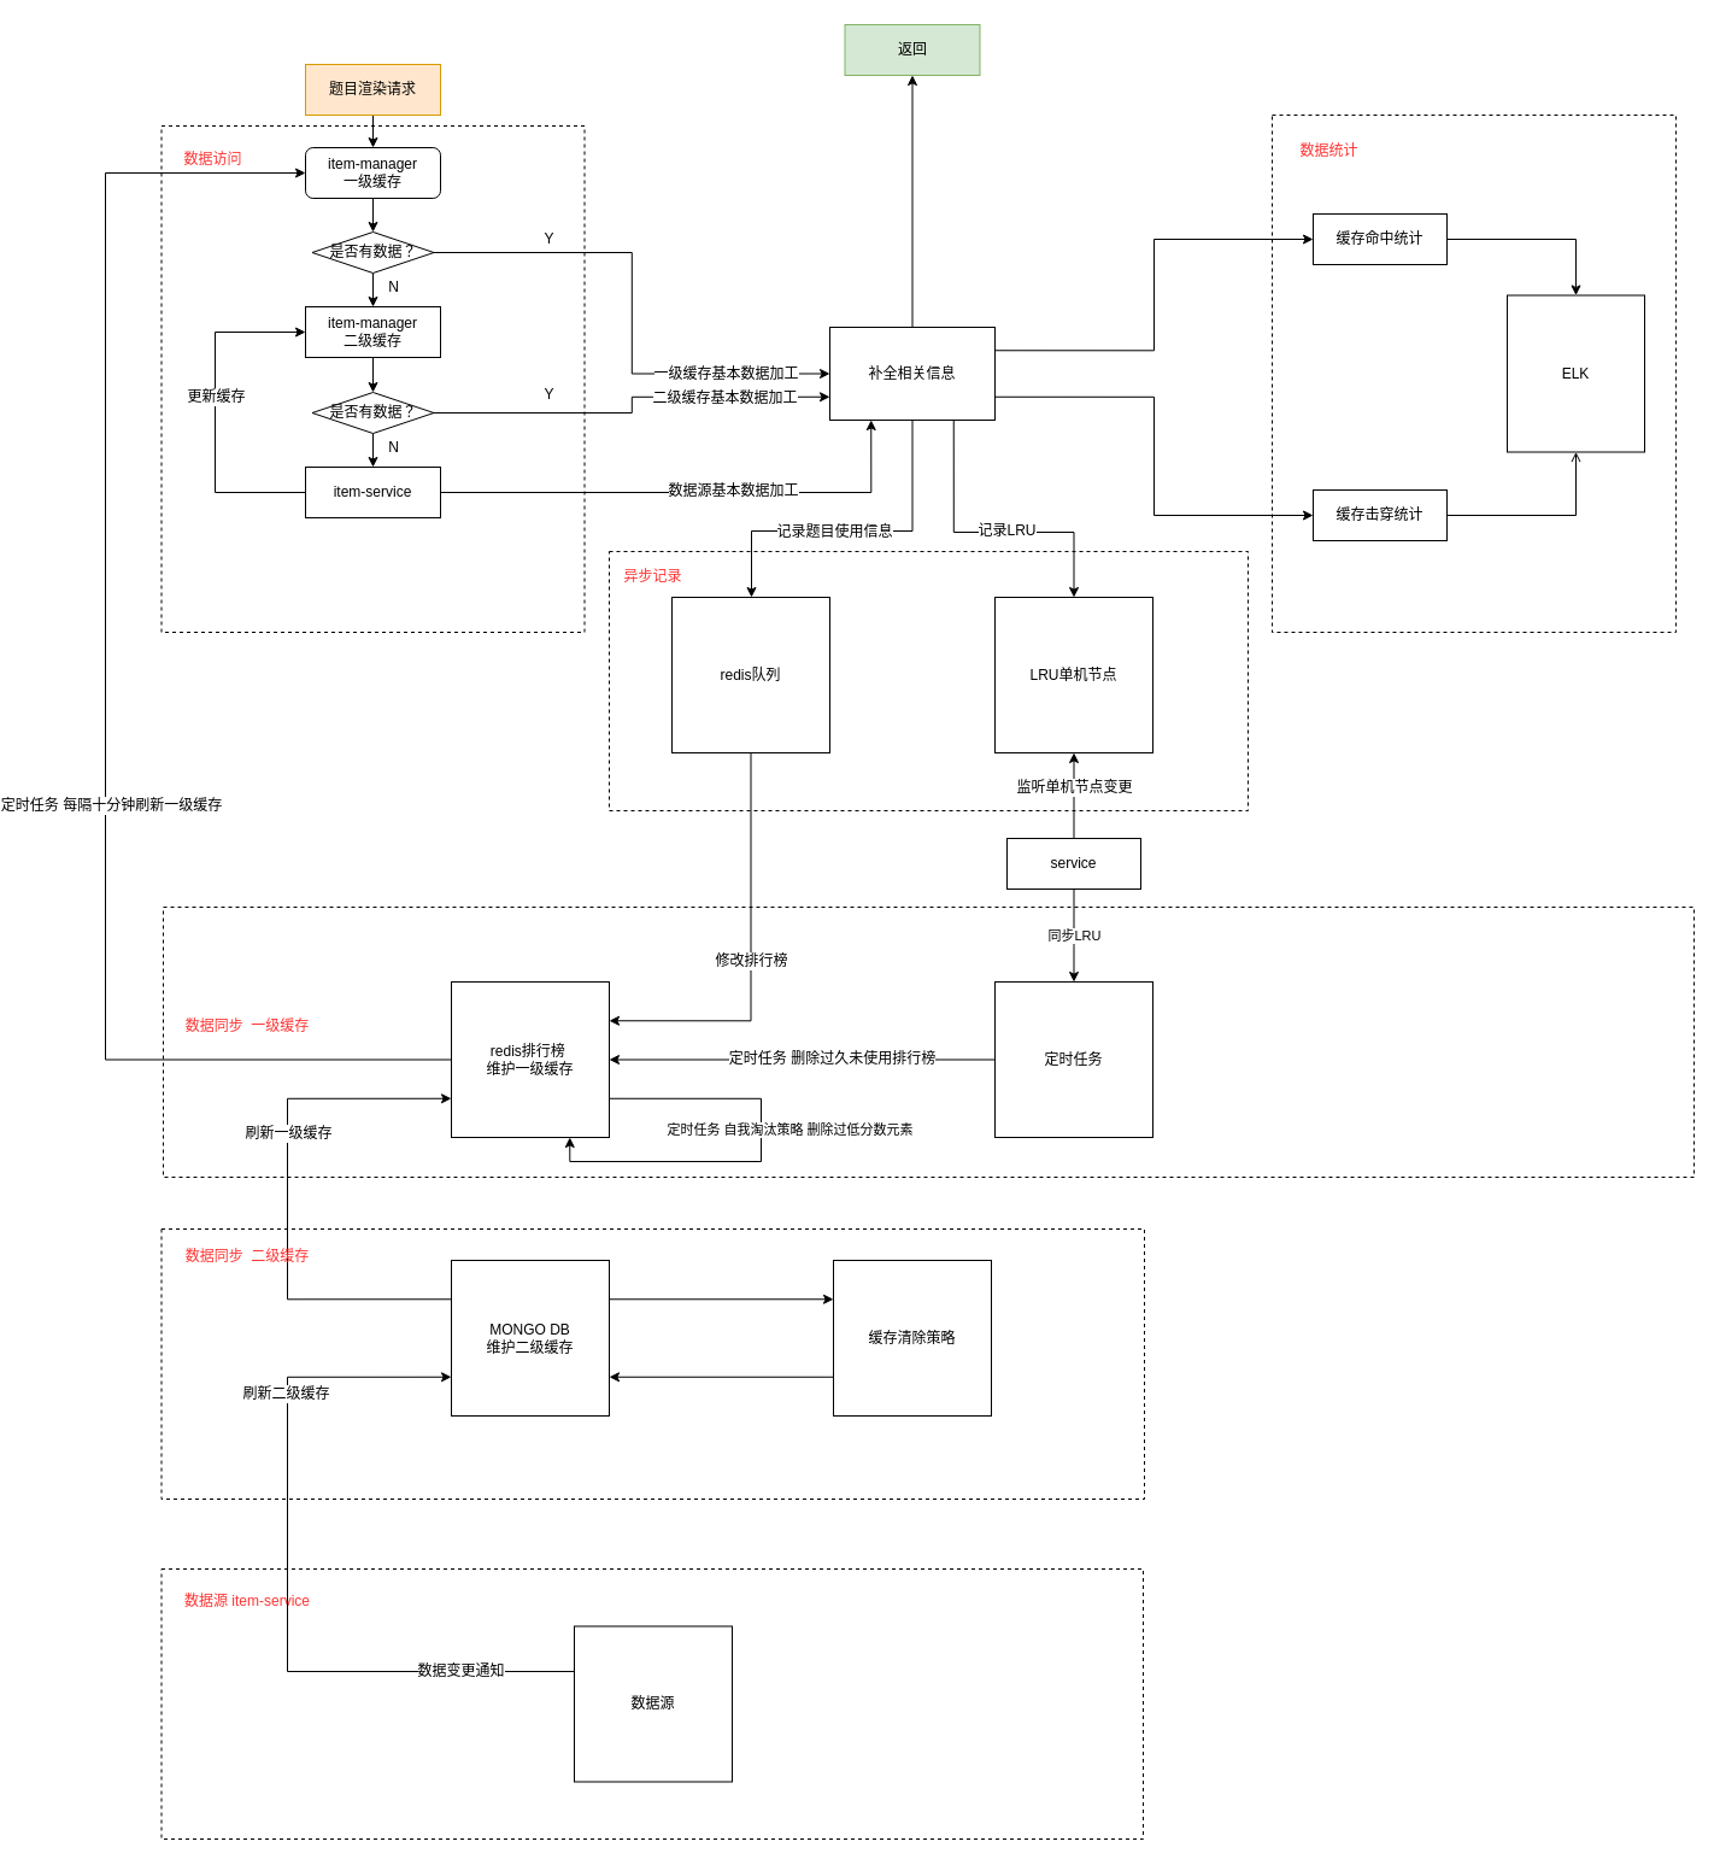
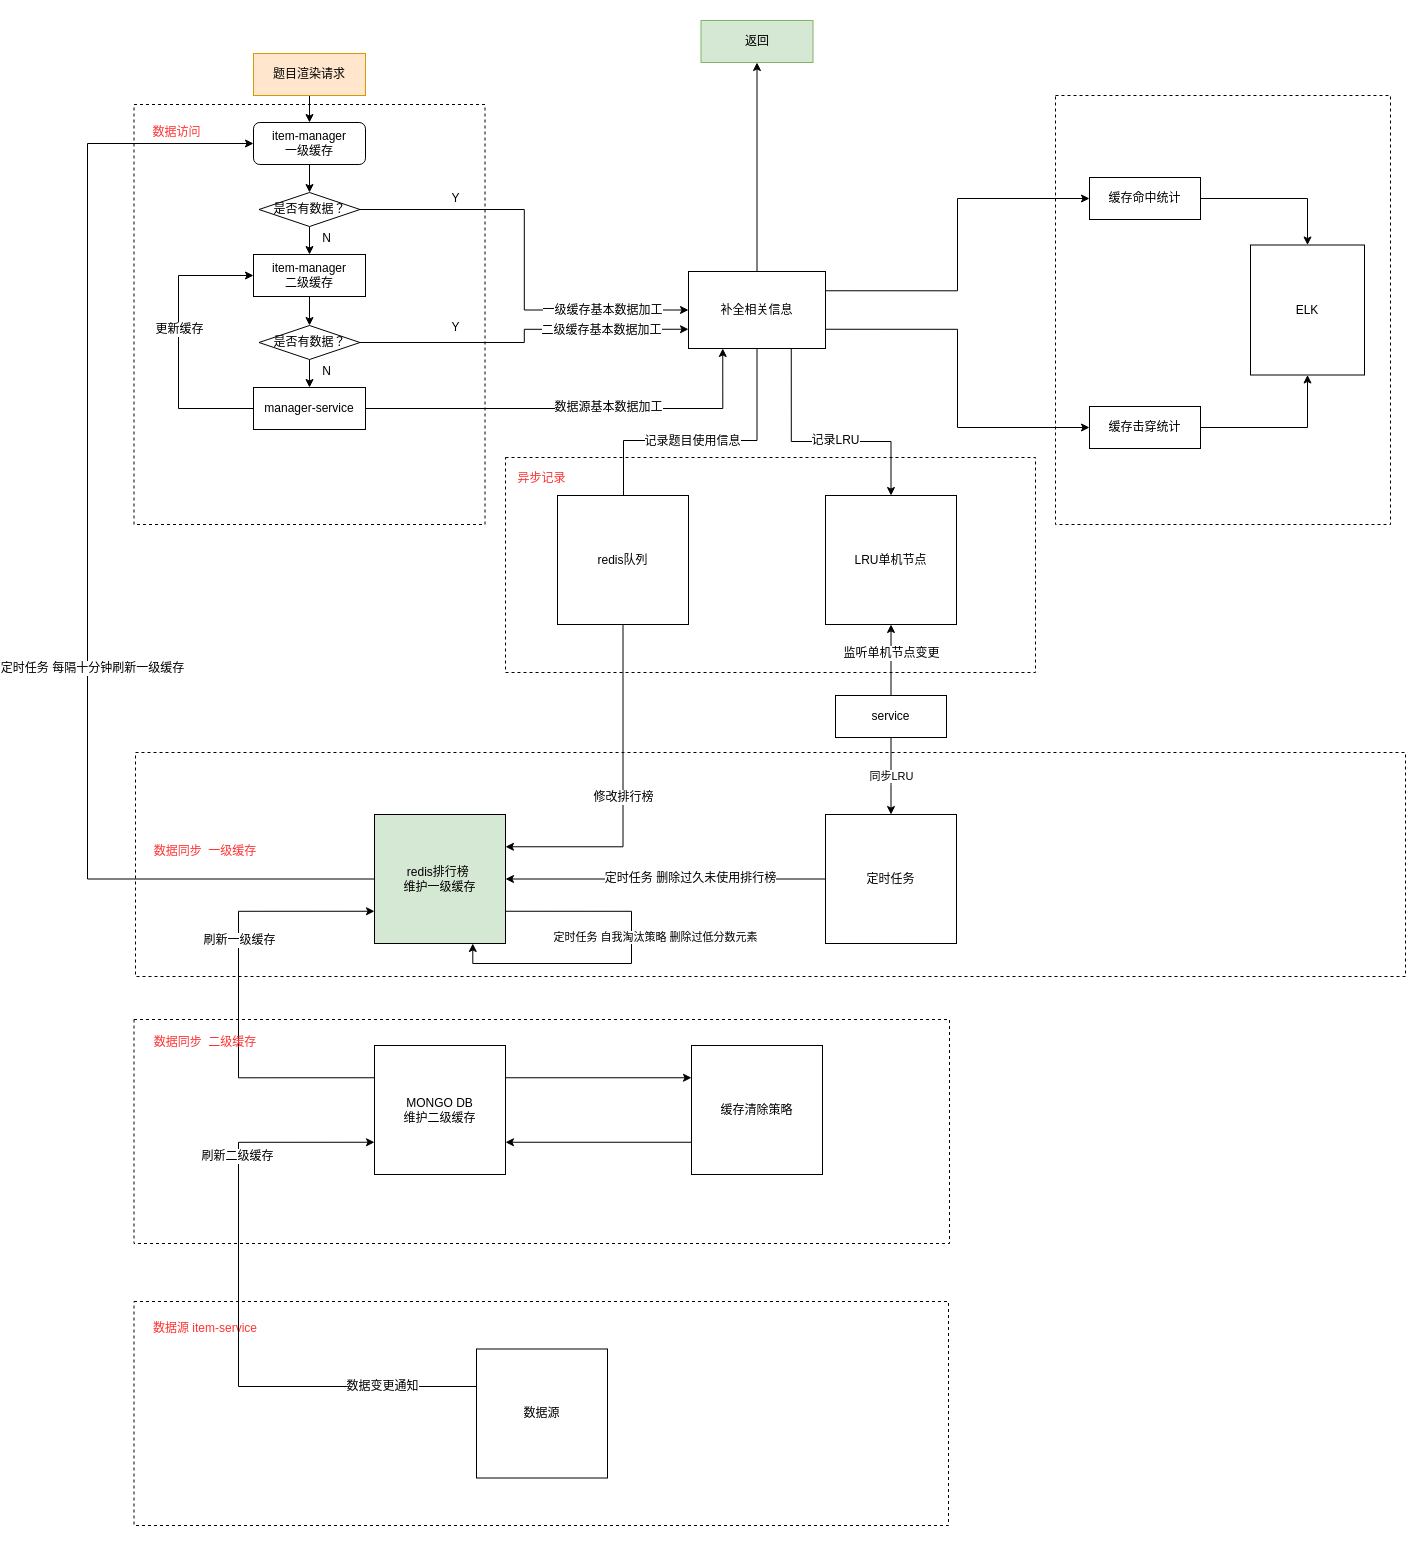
- <mxCell id="44" value="&lt;font color=&quot;#ff3333&quot;&gt;数据统计&lt;/font&gt;" style="text;html=1;strokeColor=none;fillColor=none;align=center;verticalAlign=middle;whiteSpace=wrap;rounded=0;dashed=1;" vertex="1" parent="1"><mxGeometry x="998" y="115" width="75" height="20" as="geometry" /></mxCell>
- <mxCell id="42" style="edgeStyle=orthogonalEdgeStyle;rounded=0;orthogonalLoop=1;jettySize=auto;html=1;exitX=1;exitY=0.5;exitDx=0;exitDy=0;entryX=0.5;entryY=1;entryDx=0;entryDy=0;endArrow=open;" edge="1" parent="1" source="43" target="45"><mxGeometry relative="1" as="geometry" /></mxCell>
+ <mxCell id="42" style="edgeStyle=orthogonalEdgeStyle;rounded=0;orthogonalLoop=1;jettySize=auto;html=1;exitX=1;exitY=0.5;exitDx=0;exitDy=0;entryX=0.5;entryY=1;entryDx=0;entryDy=0;" edge="1" parent="1" source="43" target="45"><mxGeometry relative="1" as="geometry" /></mxCell>
- <mxCell id="27" value="item-service" style="rounded=0;whiteSpace=wrap;html=1;" vertex="1" parent="1"><mxGeometry x="186" y="387" width="112" height="42" as="geometry" /></mxCell>
+ <mxCell id="27" value="manager-service" style="rounded=0;whiteSpace=wrap;html=1;" vertex="1" parent="1"><mxGeometry x="186" y="387" width="112" height="42" as="geometry" /></mxCell>
- <mxCell id="34" style="edgeStyle=orthogonalEdgeStyle;rounded=0;orthogonalLoop=1;jettySize=auto;html=1;exitX=0.5;exitY=1;exitDx=0;exitDy=0;" edge="1" parent="1" source="38" target="48"><mxGeometry relative="1" as="geometry"><Array as="points"><mxPoint x="690" y="440" /><mxPoint x="556" y="440" /></Array></mxGeometry></mxCell>
+ <mxCell id="34" style="edgeStyle=orthogonalEdgeStyle;rounded=0;orthogonalLoop=1;jettySize=auto;html=1;exitX=0.5;exitY=1;exitDx=0;exitDy=0;endArrow=none;" edge="1" parent="1" source="38" target="48"><mxGeometry relative="1" as="geometry"><Array as="points"><mxPoint x="690" y="440" /><mxPoint x="556" y="440" /></Array></mxGeometry></mxCell>
- <mxCell id="54" value="redis排行榜&amp;nbsp;&lt;br&gt;维护一级缓存" style="rounded=0;whiteSpace=wrap;html=1;" vertex="1" parent="1"><mxGeometry x="307" y="814" width="131" height="129" as="geometry" /></mxCell>
+ <mxCell id="54" value="redis排行榜&amp;nbsp;&lt;br&gt;维护一级缓存" style="rounded=0;whiteSpace=wrap;html=1;fillColor=#d5e8d4;" vertex="1" parent="1"><mxGeometry x="307" y="814" width="131" height="129" as="geometry" /></mxCell>
